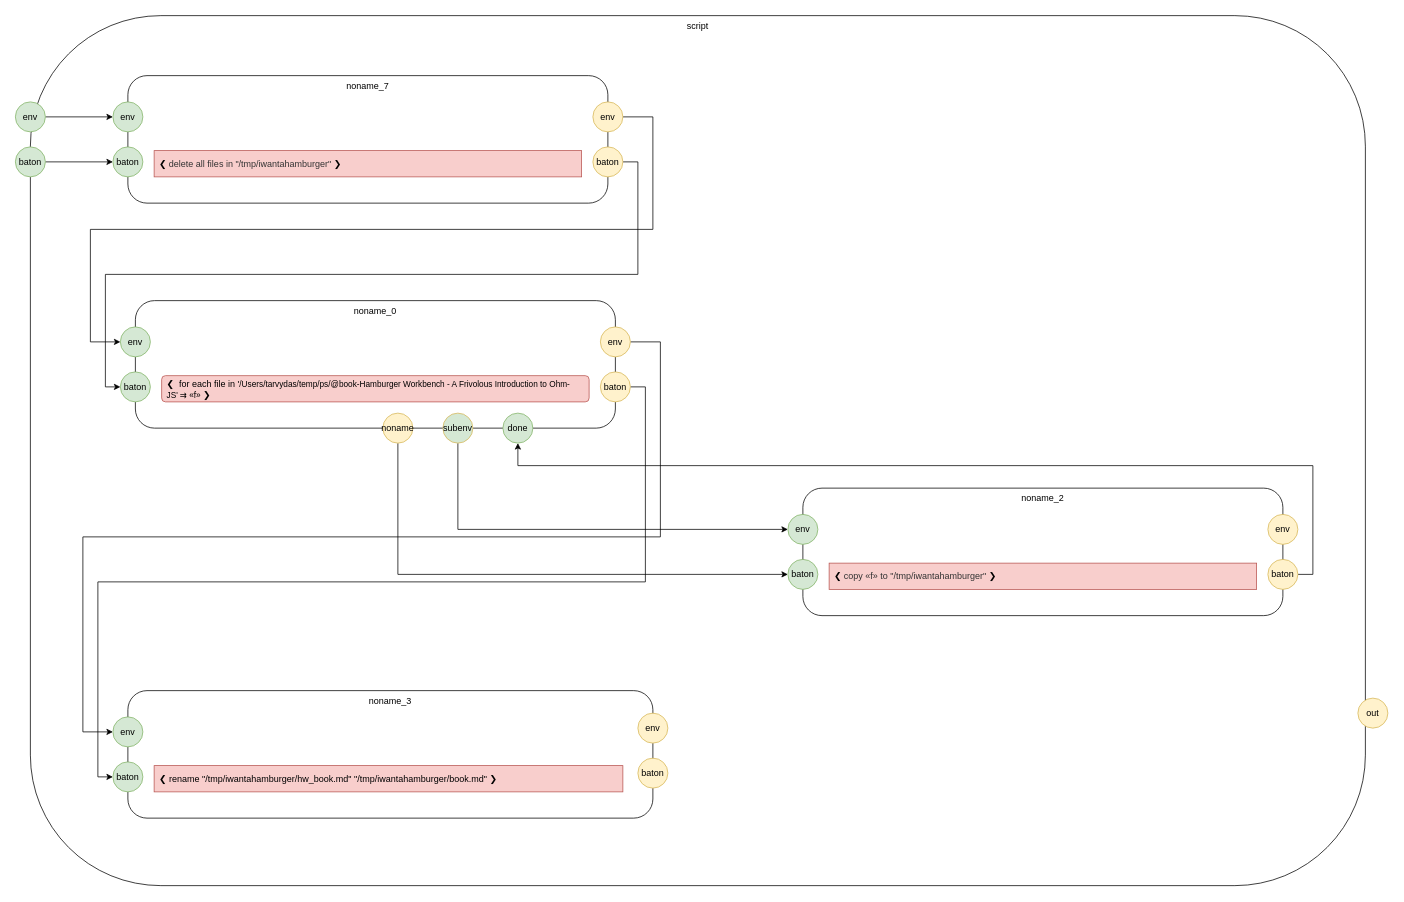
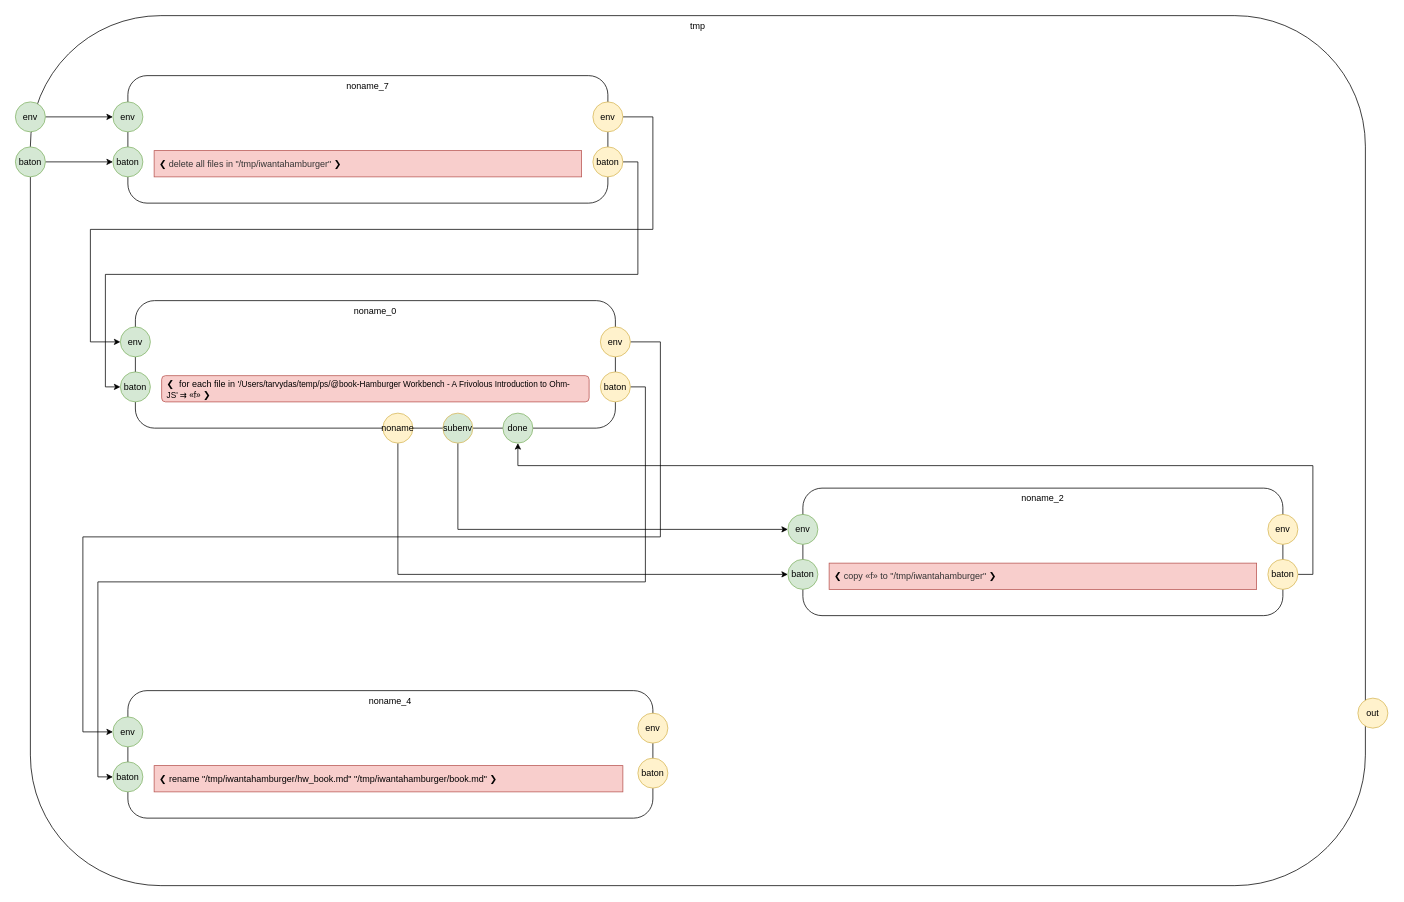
- <mxCell id="2" value="script" style="rounded=1;whiteSpace=wrap;html=1;verticalAlign=top;" parent="1" vertex="1"><mxGeometry x="40" y="20" width="1780" height="1160" as="geometry" /></mxCell>
+ <mxCell id="2" value="tmp" style="rounded=1;whiteSpace=wrap;html=1;verticalAlign=top;" parent="1" vertex="1"><mxGeometry x="40" y="20" width="1780" height="1160" as="geometry" /></mxCell>
- <mxCell id="26" value="noname_3" style="rounded=1;whiteSpace=wrap;html=1;align=center;verticalAlign=top;" parent="1" vertex="1"><mxGeometry x="170" y="920" width="700" height="170" as="geometry" /></mxCell>
+ <mxCell id="26" value="noname_4" style="rounded=1;whiteSpace=wrap;html=1;align=center;verticalAlign=top;" parent="1" vertex="1"><mxGeometry x="170" y="920" width="700" height="170" as="geometry" /></mxCell>
